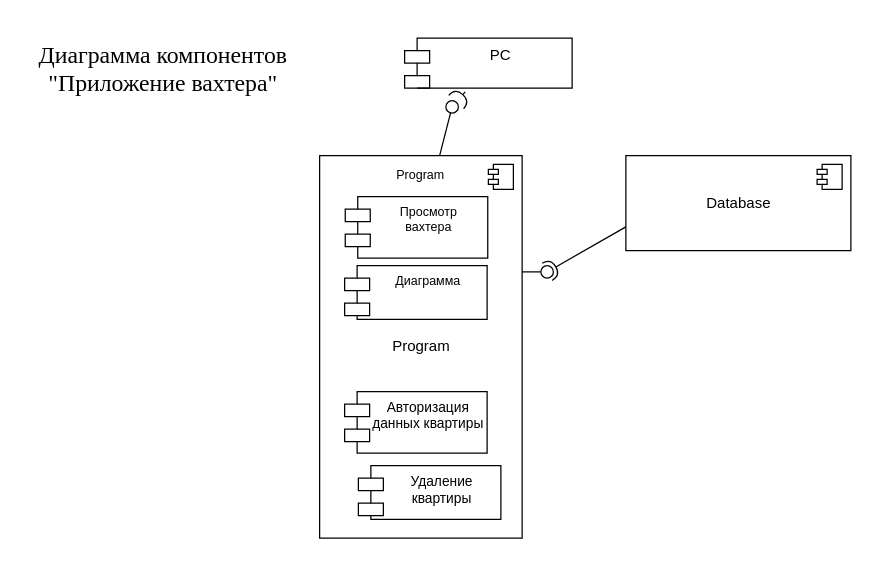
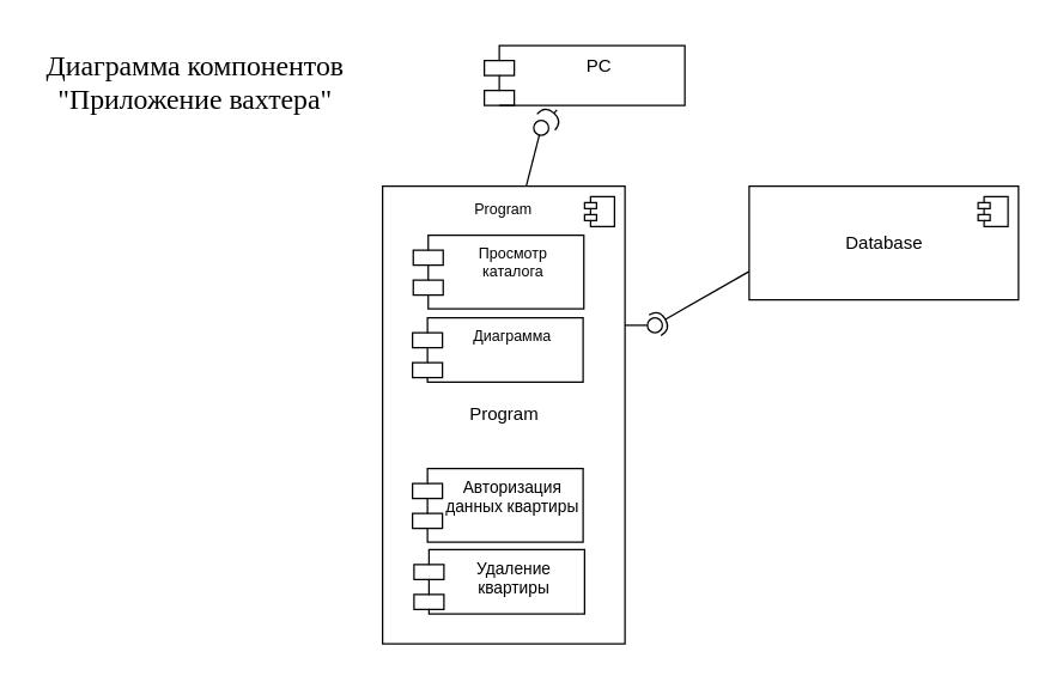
- <mxCell id="5" value="Просмотр &#10;вахтера" style="shape=module;align=left;spacingLeft=20;align=center;verticalAlign=top;fontSize=10;fontColor=#000000;" parent="1" vertex="1"><mxGeometry x="275.5" y="156.88" width="114" height="49.12" as="geometry" /></mxCell>
+ <mxCell id="5" value="Просмотр &#10;каталога" style="shape=module;align=left;spacingLeft=20;align=center;verticalAlign=top;fontSize=10;fontColor=#000000;" parent="1" vertex="1"><mxGeometry x="275.5" y="156.88" width="114" height="49.12" as="geometry" /></mxCell>
- <mxCell id="8" value="Удаление &#10;квартиры" style="shape=module;align=left;spacingLeft=20;align=center;verticalAlign=top;fontSize=11;fontColor=#000000;" parent="1" vertex="1"><mxGeometry x="286" y="372" width="114" height="42.99" as="geometry" /></mxCell>
+ <mxCell id="8" value="Удаление &#10;квартиры" style="shape=module;align=left;spacingLeft=20;align=center;verticalAlign=top;fontSize=11;fontColor=#000000;" parent="1" vertex="1"><mxGeometry x="276" y="367" width="114" height="42.99" as="geometry" /></mxCell>
